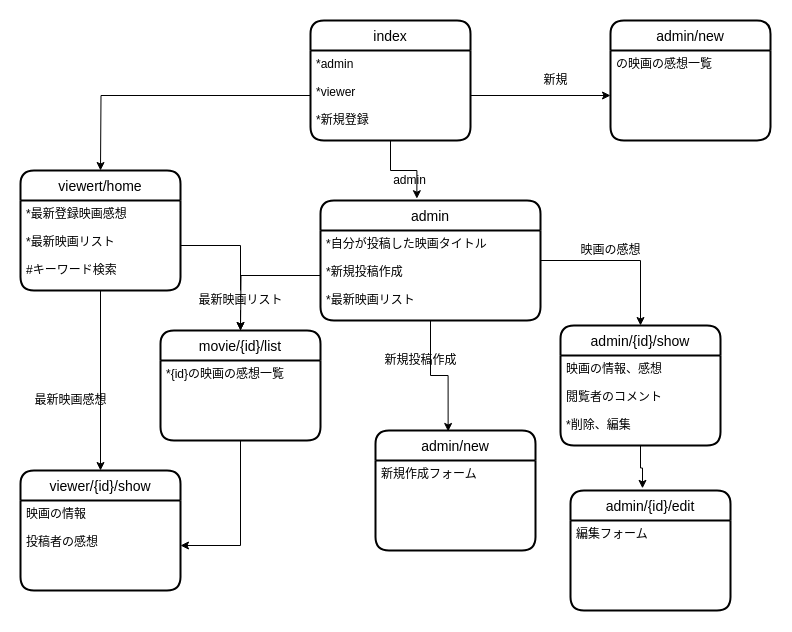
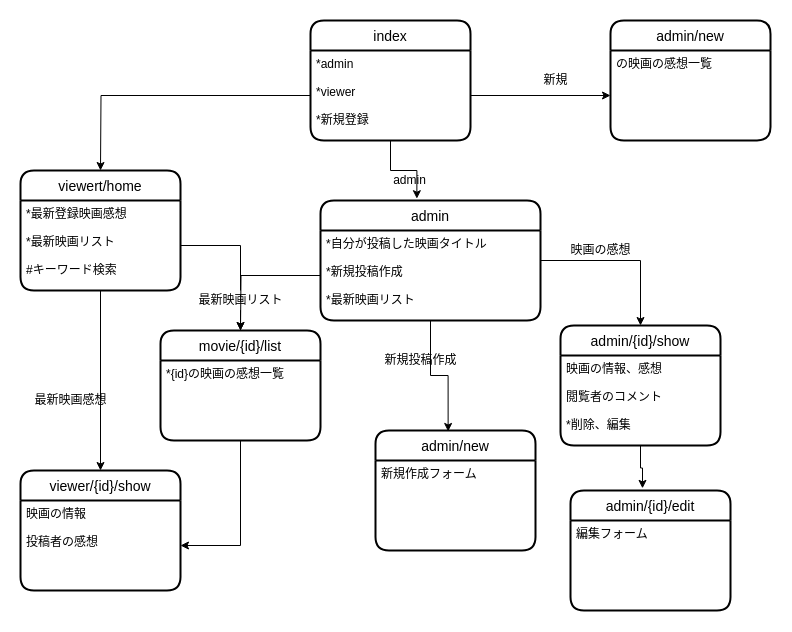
- <mxCell id="27" value="映画の感想" style="text;html=1;align=center;verticalAlign=middle;resizable=0;points=[];autosize=1;strokeColor=none;" parent="1" vertex="1"><mxGeometry x="570" y="240" width="80" height="20" as="geometry" /></mxCell>
+ <mxCell id="27" value="映画の感想" style="text;html=1;align=center;verticalAlign=middle;resizable=0;points=[];autosize=1;strokeColor=none;" parent="1" vertex="1"><mxGeometry x="560" y="240" width="80" height="20" as="geometry" /></mxCell>
